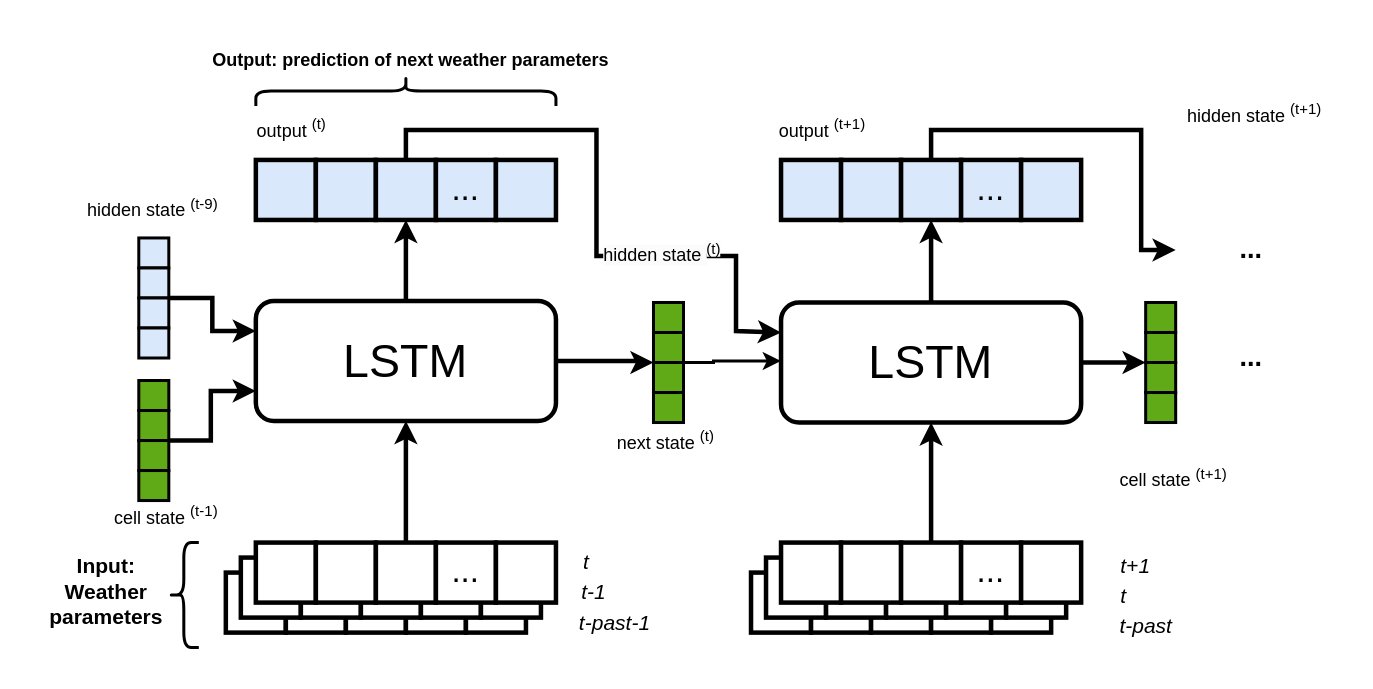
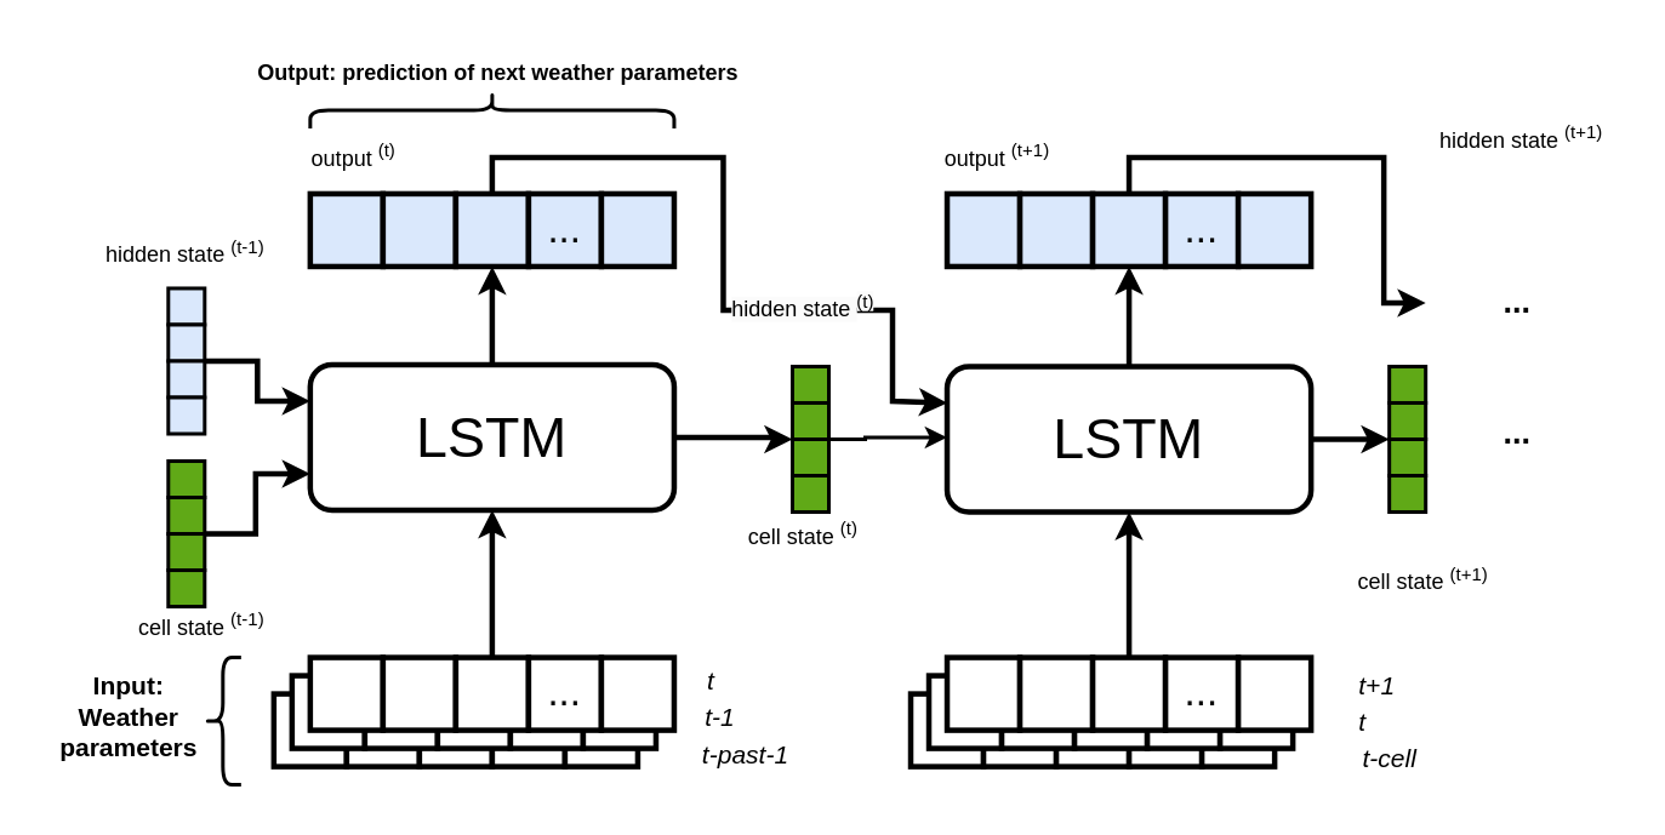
- <mxCell id="39" value="hidden state &lt;sup&gt;(t-9)&lt;/sup&gt;" style="text;strokeColor=none;fillColor=none;align=left;verticalAlign=middle;spacingLeft=4;spacingRight=4;overflow=hidden;points=[[0,0.5],[1,0.5]];portConstraint=eastwest;rotatable=0;whiteSpace=wrap;html=1;" vertex="1" parent="1"><mxGeometry x="52" y="123" width="108" height="30" as="geometry" /></mxCell>
+ <mxCell id="39" value="hidden state &lt;sup&gt;(t-1)&lt;/sup&gt;" style="text;strokeColor=none;fillColor=none;align=left;verticalAlign=middle;spacingLeft=4;spacingRight=4;overflow=hidden;points=[[0,0.5],[1,0.5]];portConstraint=eastwest;rotatable=0;whiteSpace=wrap;html=1;" vertex="1" parent="1"><mxGeometry x="52" y="123" width="108" height="30" as="geometry" /></mxCell>
- <mxCell id="41" value="next state &lt;sup&gt;(t)&lt;/sup&gt;" style="text;strokeColor=none;fillColor=none;align=left;verticalAlign=middle;spacingLeft=4;spacingRight=4;overflow=hidden;points=[[0,0.5],[1,0.5]];portConstraint=eastwest;rotatable=0;whiteSpace=wrap;html=1;" vertex="1" parent="1"><mxGeometry x="405" y="278" width="90" height="30" as="geometry" /></mxCell>
+ <mxCell id="41" value="cell state &lt;sup&gt;(t)&lt;/sup&gt;" style="text;strokeColor=none;fillColor=none;align=left;verticalAlign=middle;spacingLeft=4;spacingRight=4;overflow=hidden;points=[[0,0.5],[1,0.5]];portConstraint=eastwest;rotatable=0;whiteSpace=wrap;html=1;" vertex="1" parent="1"><mxGeometry x="405" y="278" width="90" height="30" as="geometry" /></mxCell>
- <mxCell id="71" value="t-past" style="text;strokeColor=none;fillColor=none;html=1;fontSize=14;fontStyle=2;verticalAlign=middle;align=center;" vertex="1" parent="1"><mxGeometry x="713" y="396.5" width="100" height="40" as="geometry" /></mxCell>
+ <mxCell id="71" value="t-cell" style="text;strokeColor=none;fillColor=none;html=1;fontSize=14;fontStyle=2;verticalAlign=middle;align=center;" vertex="1" parent="1"><mxGeometry x="713" y="396.5" width="100" height="40" as="geometry" /></mxCell>
